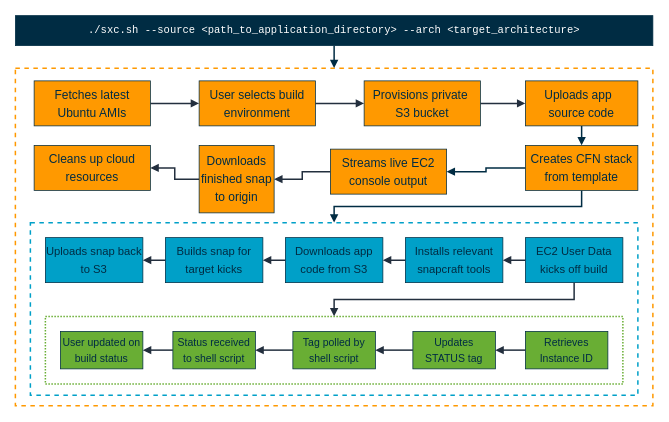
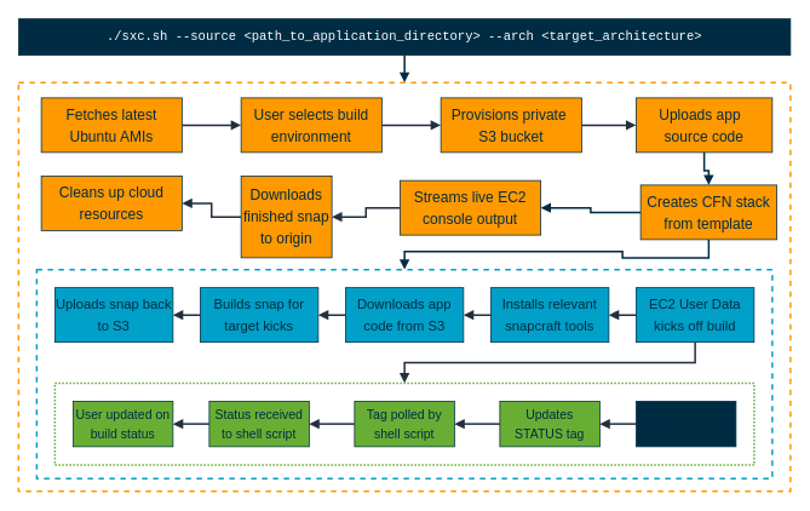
- <mxCell id="41" value="&lt;p style=&quot;line-height: 150%&quot;&gt;Creates CFN stack from template&lt;/p&gt;" style="rounded=0;whiteSpace=wrap;html=1;fontStyle=0;fillColor=#ff9900;fontColor=#002c43;strokeColor=#002c43;fontSize=16;fontFamily=Helvetica;" parent="1" vertex="1"><mxGeometry x="700" y="193" width="150" height="60" as="geometry" /></mxCell>
+ <mxCell id="41" value="&lt;p style=&quot;line-height: 150%&quot;&gt;Creates CFN stack from template&lt;/p&gt;" style="rounded=0;whiteSpace=wrap;html=1;fontStyle=0;fillColor=#ff9900;fontColor=#002c43;strokeColor=#002c43;fontSize=16;fontFamily=Helvetica;" parent="1" vertex="1"><mxGeometry x="705" y="203" width="150" height="60" as="geometry" /></mxCell>
- <mxCell id="11" value="&lt;p style=&quot;line-height: 150%; font-size: 14px;&quot;&gt;Retrieves Instance ID&lt;/p&gt;" style="rounded=0;whiteSpace=wrap;html=1;fontStyle=0;fillColor=#69ae34;fontColor=#002c43;strokeColor=#002c43;fontSize=14;" parent="1" vertex="1"><mxGeometry x="700" y="441" width="110" height="50" as="geometry" /></mxCell>
+ <mxCell id="11" value="&lt;p style=&quot;line-height: 150%; font-size: 14px;&quot;&gt;Retrieves Instance ID&lt;/p&gt;" style="rounded=0;whiteSpace=wrap;html=1;fontStyle=0;fillColor=#002c43;fontColor=#002c43;strokeColor=#002c43;fontSize=14;" parent="1" vertex="1"><mxGeometry x="700" y="441" width="110" height="50" as="geometry" /></mxCell>
